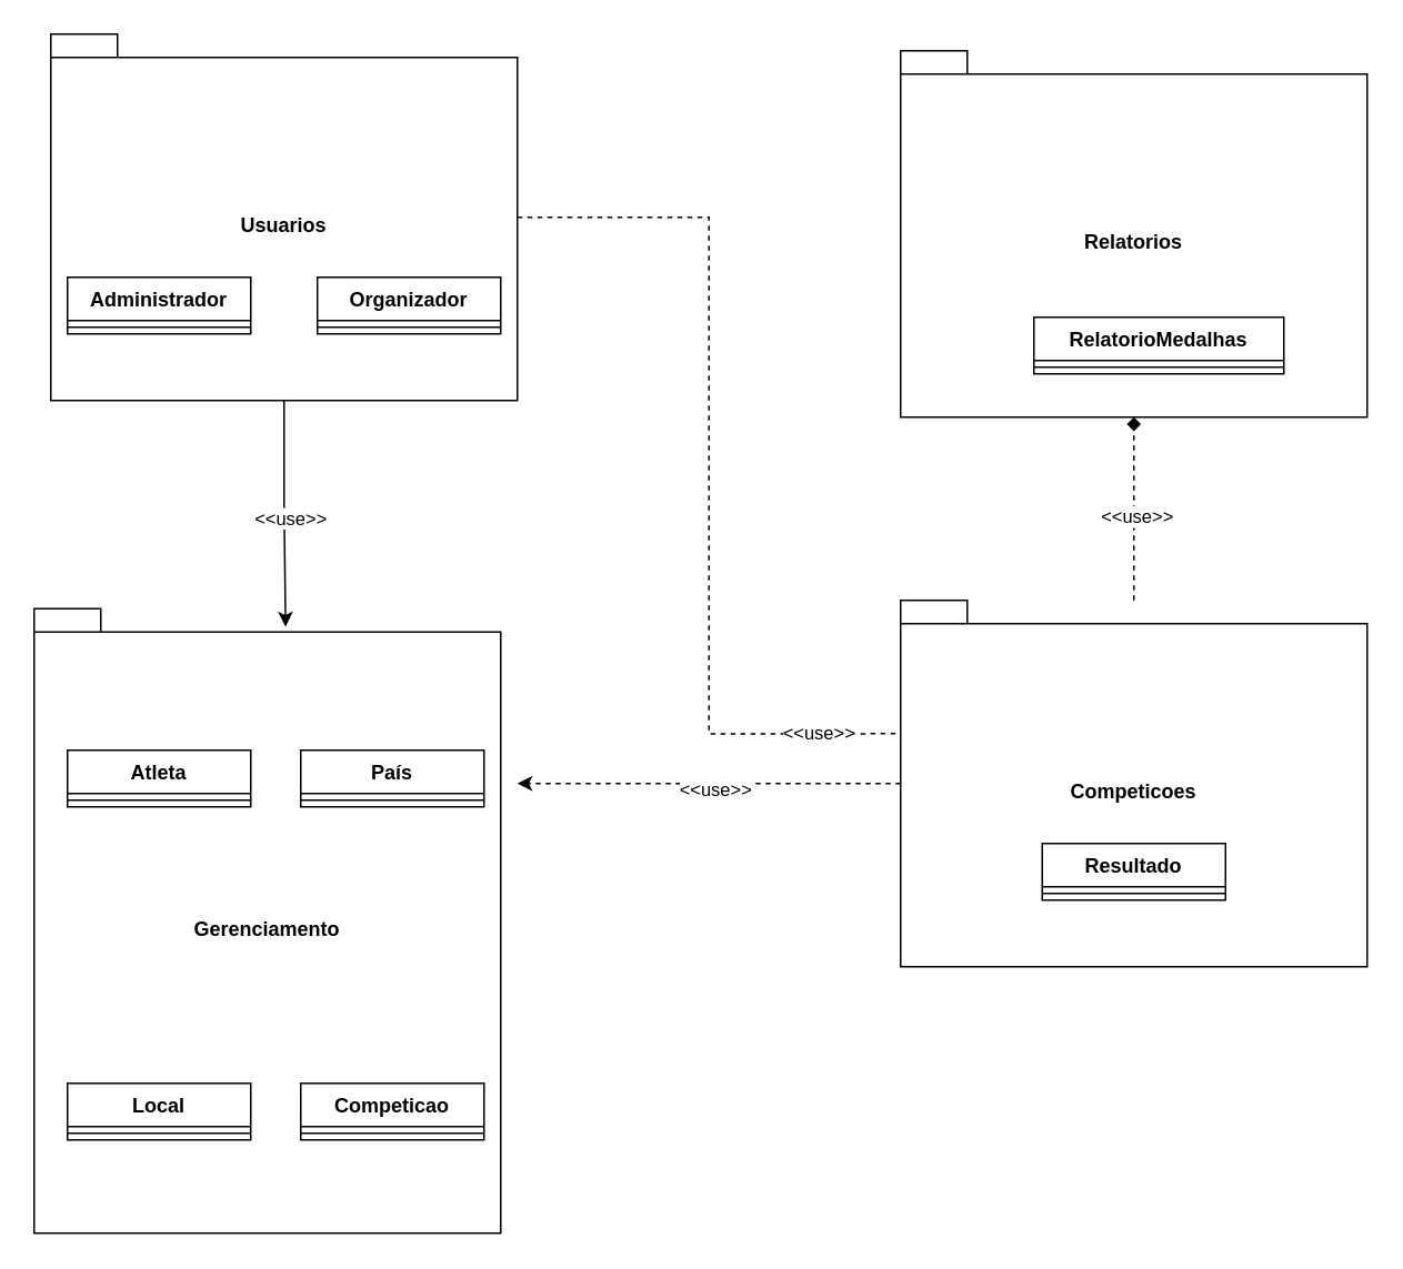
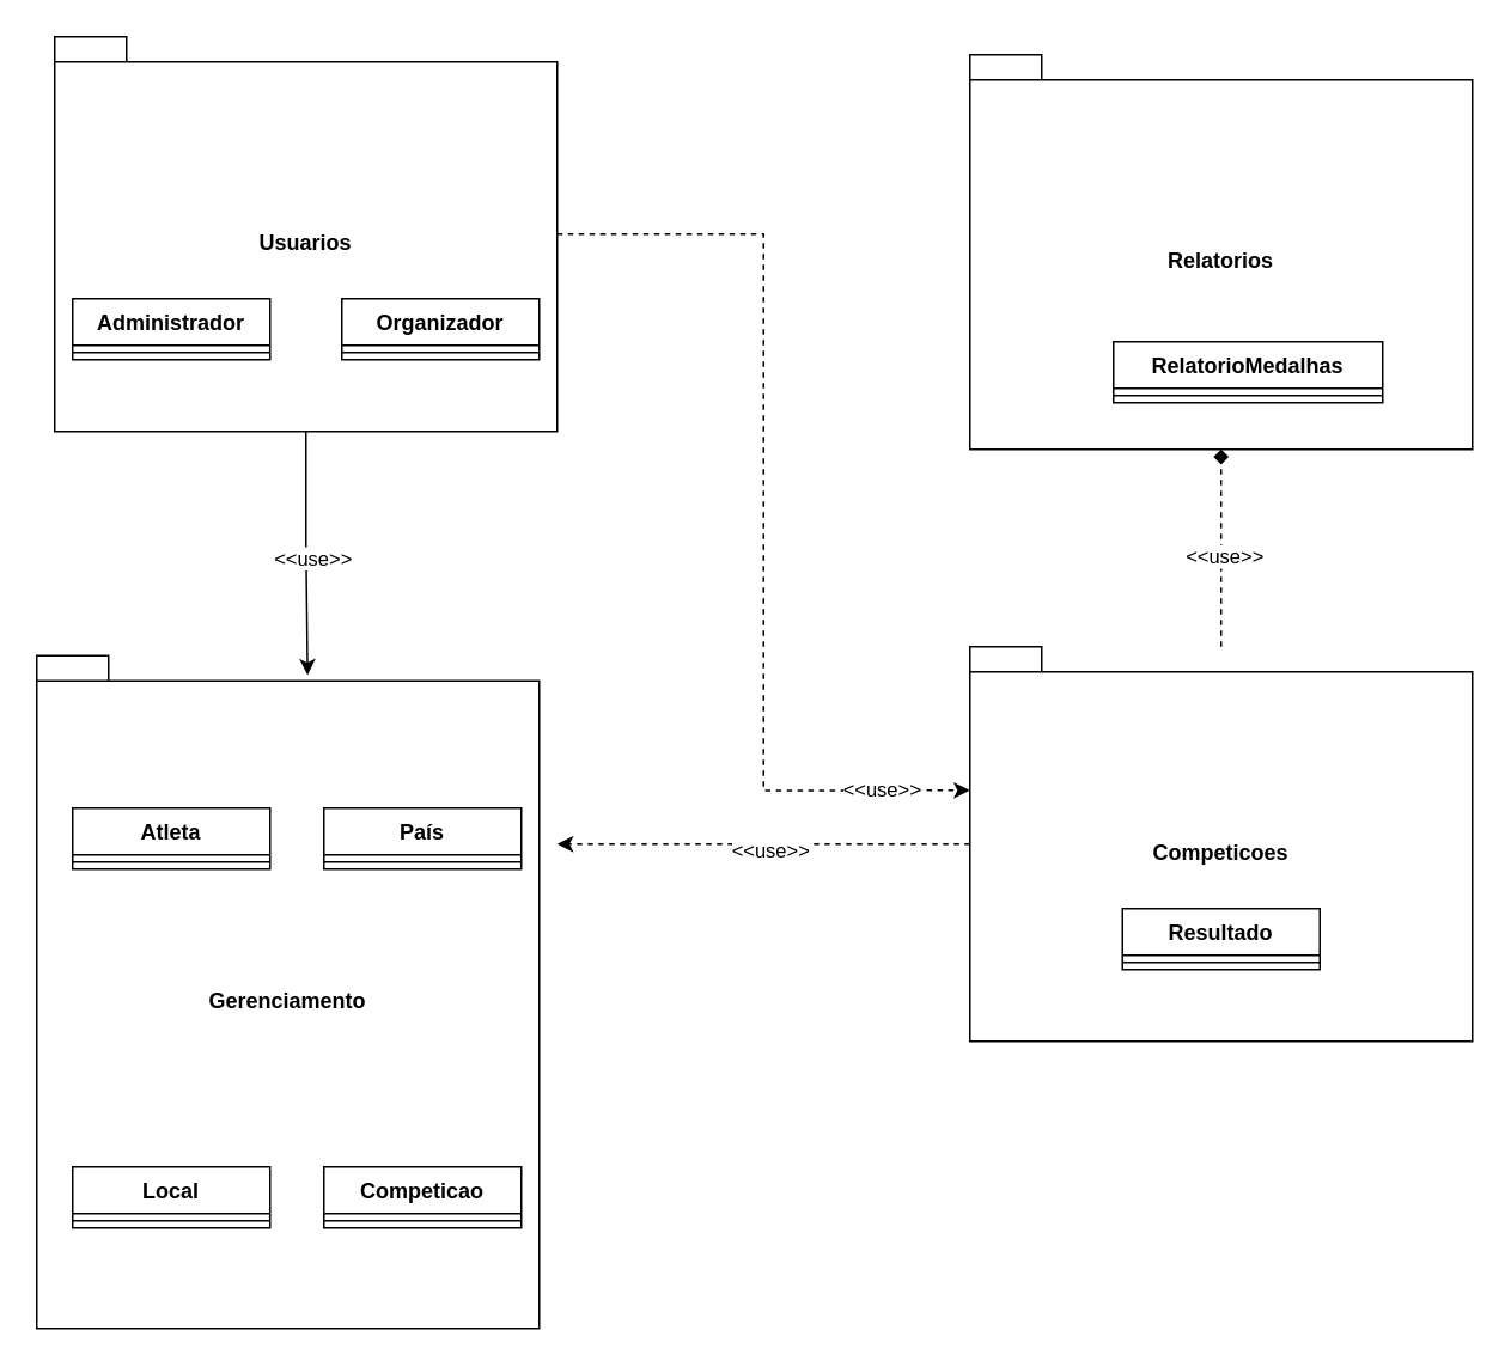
- <mxCell id="26" style="edgeStyle=orthogonalEdgeStyle;rounded=0;orthogonalLoop=1;jettySize=auto;html=1;entryX=0;entryY=0.364;entryDx=0;entryDy=0;entryPerimeter=0;dashed=1;endArrow=none;" edge="1" parent="1" source="2" target="17"><mxGeometry relative="1" as="geometry" /></mxCell>
+ <mxCell id="26" style="edgeStyle=orthogonalEdgeStyle;rounded=0;orthogonalLoop=1;jettySize=auto;html=1;entryX=0;entryY=0.364;entryDx=0;entryDy=0;entryPerimeter=0;dashed=1;" edge="1" parent="1" source="2" target="17"><mxGeometry relative="1" as="geometry" /></mxCell>
